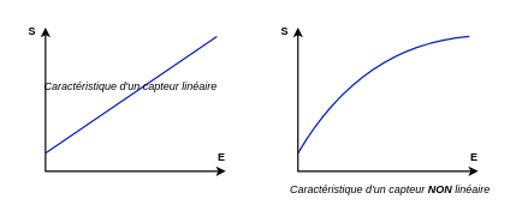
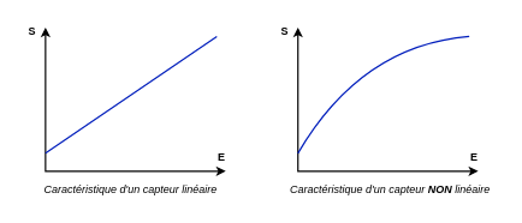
- <mxCell id="7" value="Caractéristique d'un capteur linéaire" style="text;html=1;align=center;verticalAlign=middle;resizable=0;points=[];autosize=1;strokeColor=none;fillColor=none;fontStyle=2" vertex="1" parent="2"><mxGeometry x="14" y="61" width="220" height="30" as="geometry" /></mxCell>
+ <mxCell id="7" value="Caractéristique d'un capteur linéaire" style="text;html=1;align=center;verticalAlign=middle;resizable=0;points=[];autosize=1;strokeColor=none;fillColor=none;fontStyle=2" vertex="1" parent="2"><mxGeometry x="14" y="176" width="220" height="30" as="geometry" /></mxCell>
